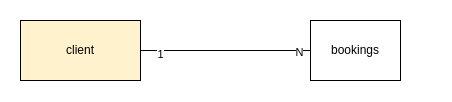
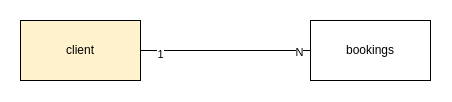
- <mxCell id="3" value="bookings" style="rounded=0;whiteSpace=wrap;html=1;" vertex="1" parent="1"><mxGeometry x="310" y="20" width="90" height="60" as="geometry" /></mxCell>
+ <mxCell id="3" value="bookings" style="rounded=0;whiteSpace=wrap;html=1;" vertex="1" parent="1"><mxGeometry x="310" y="20" width="120" height="60" as="geometry" /></mxCell>
